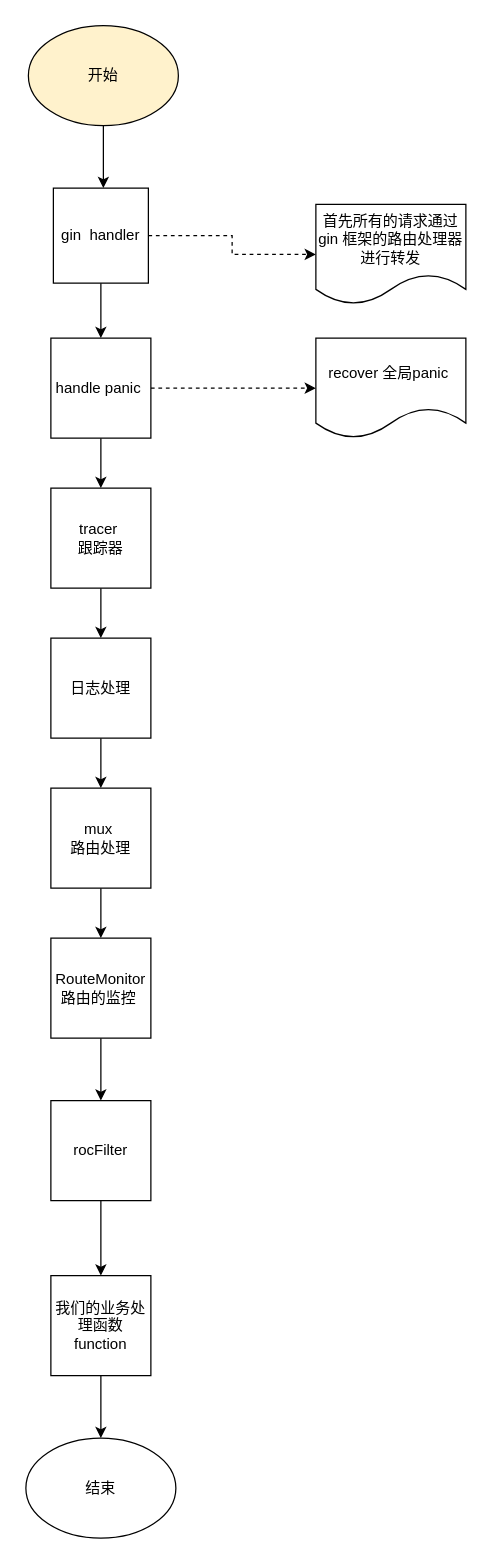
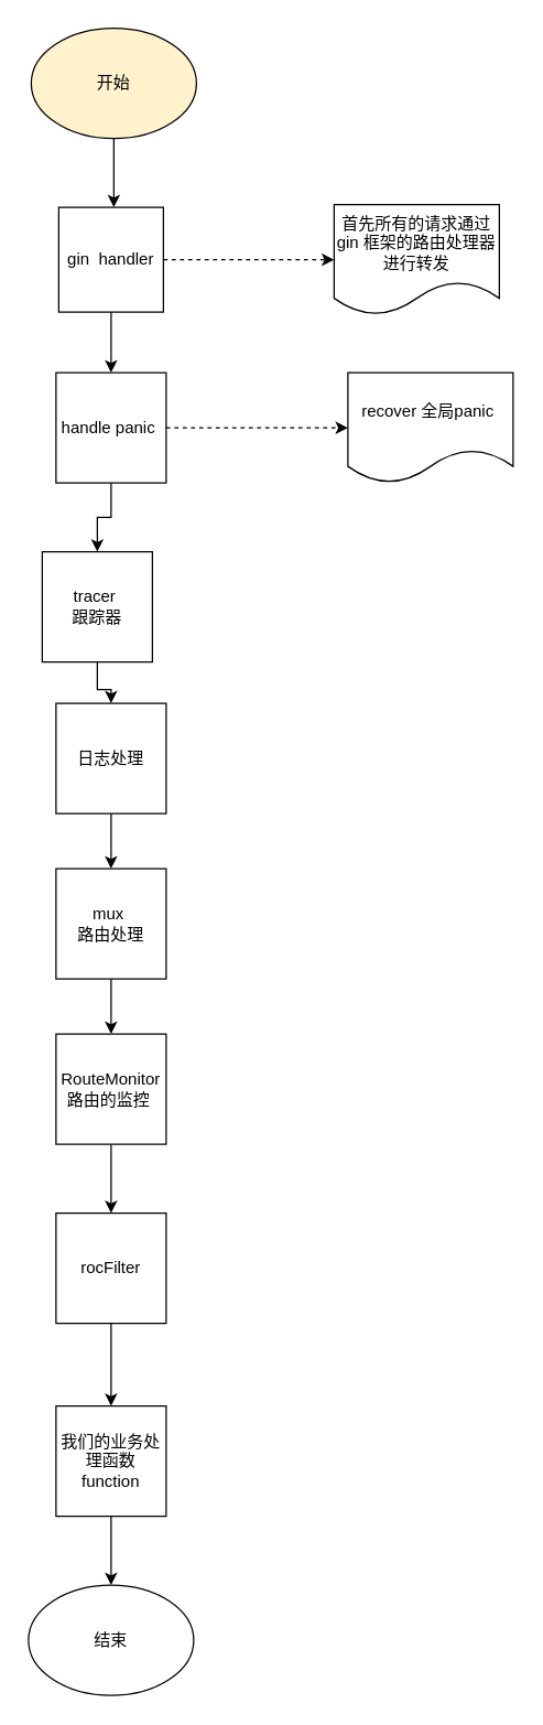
- <mxCell id="10" value="首先所有的请求通过&lt;br&gt;gin 框架的路由处理器进行转发" style="shape=document;whiteSpace=wrap;html=1;boundedLbl=1;" vertex="1" parent="1"><mxGeometry x="252" y="163" width="120" height="80" as="geometry" /></mxCell>
+ <mxCell id="10" value="首先所有的请求通过&lt;br&gt;gin 框架的路由处理器进行转发" style="shape=document;whiteSpace=wrap;html=1;boundedLbl=1;" vertex="1" parent="1"><mxGeometry x="242" y="148" width="120" height="80" as="geometry" /></mxCell>
- <mxCell id="12" value="tracer&amp;nbsp;&lt;br&gt;跟踪器" style="whiteSpace=wrap;html=1;aspect=fixed;" vertex="1" parent="1"><mxGeometry x="40" y="390" width="80" height="80" as="geometry" /></mxCell>
+ <mxCell id="12" value="tracer&amp;nbsp;&lt;br&gt;跟踪器" style="whiteSpace=wrap;html=1;aspect=fixed;" vertex="1" parent="1"><mxGeometry x="30" y="400" width="80" height="80" as="geometry" /></mxCell>
